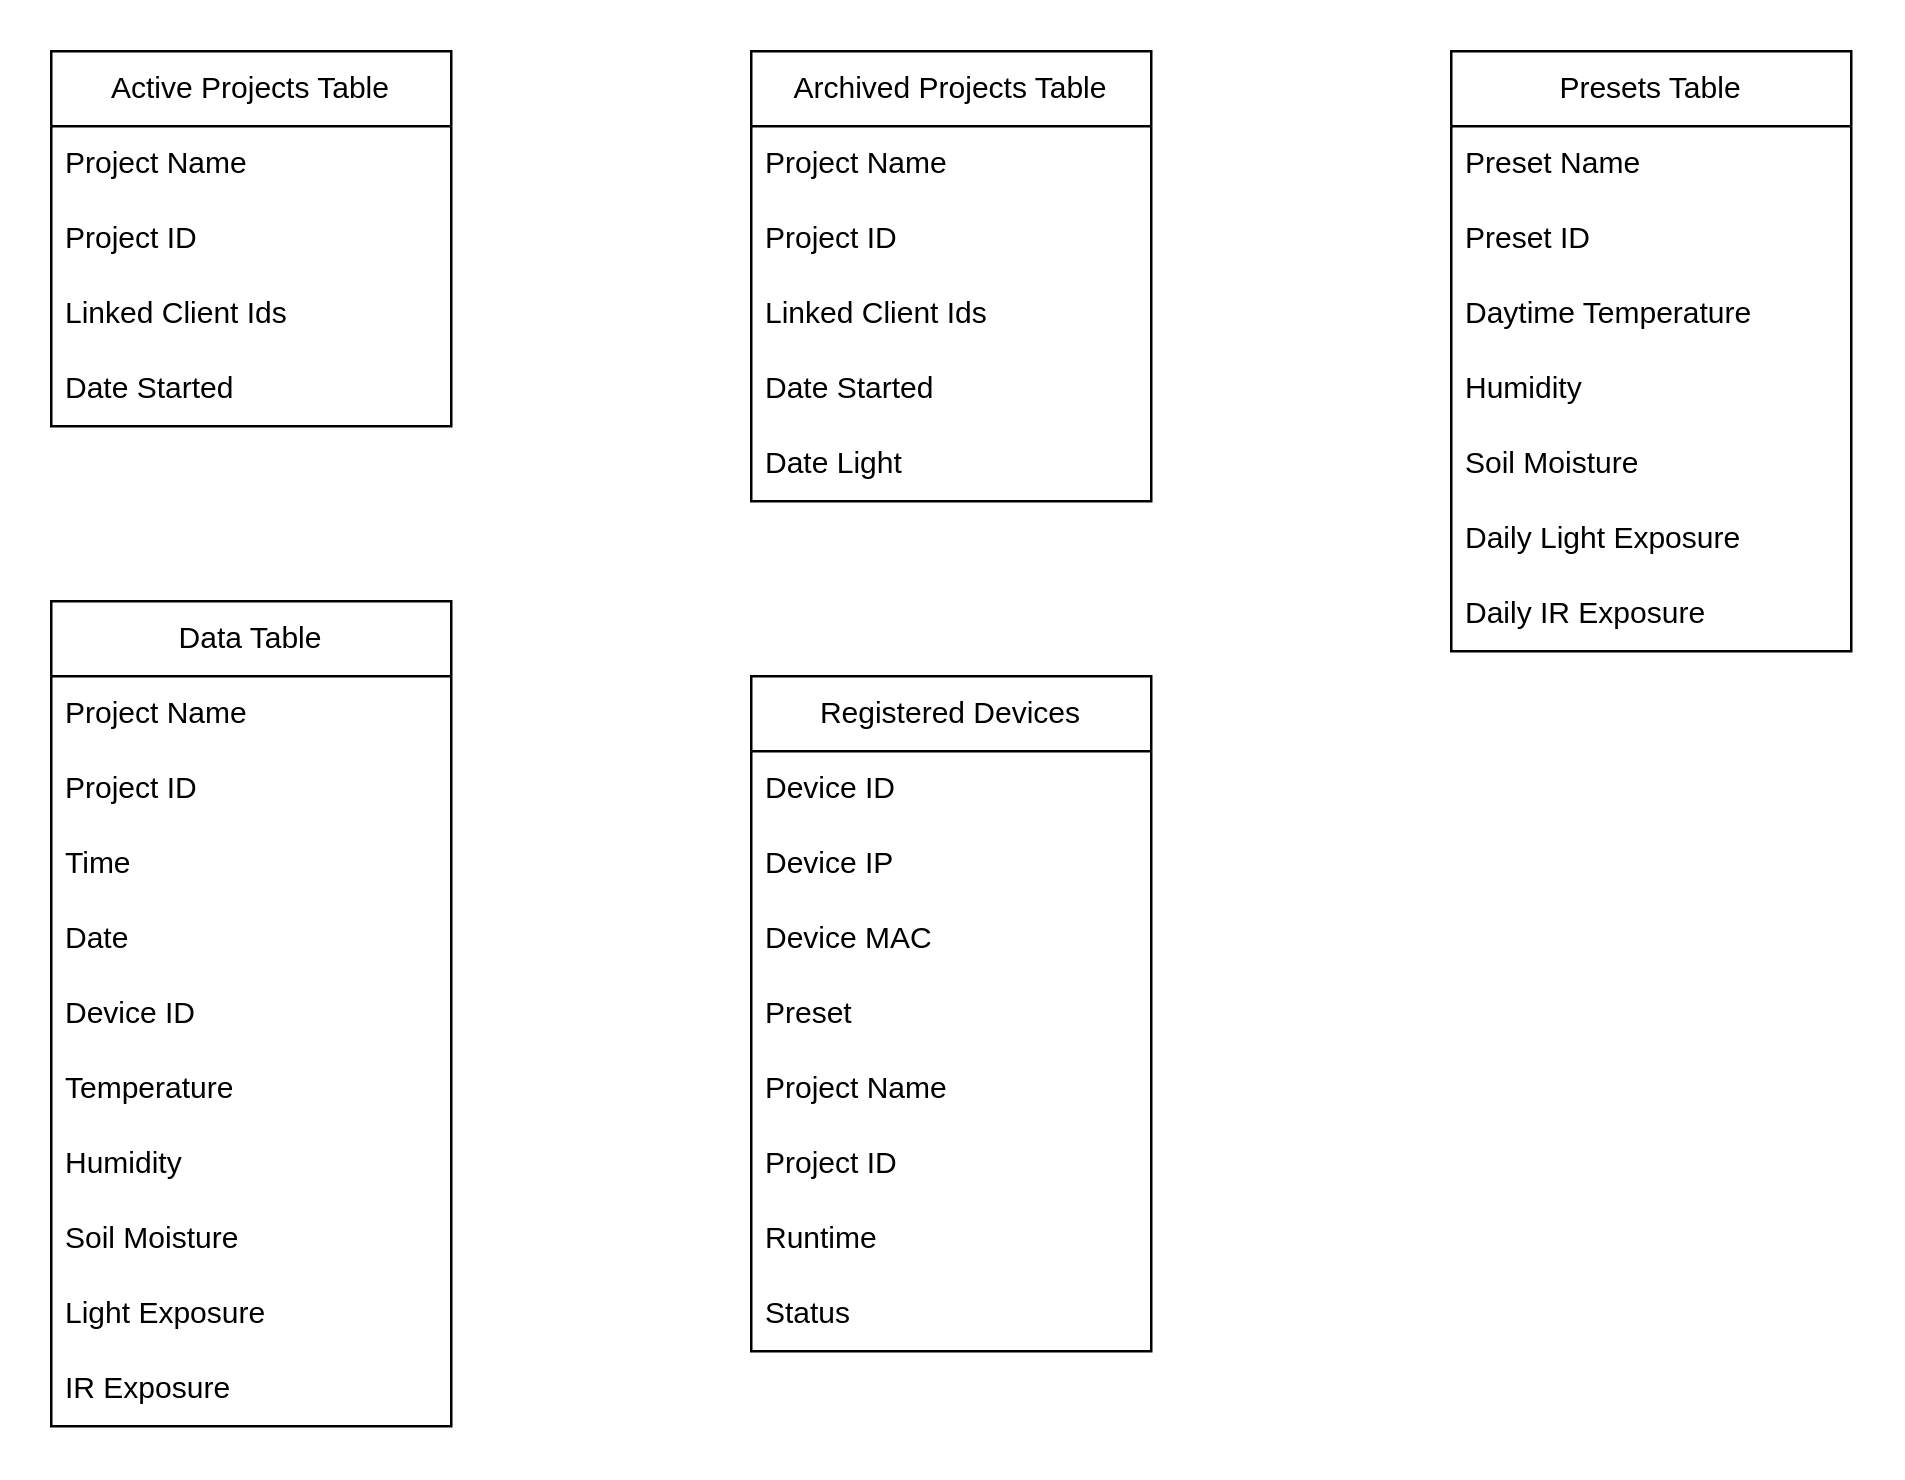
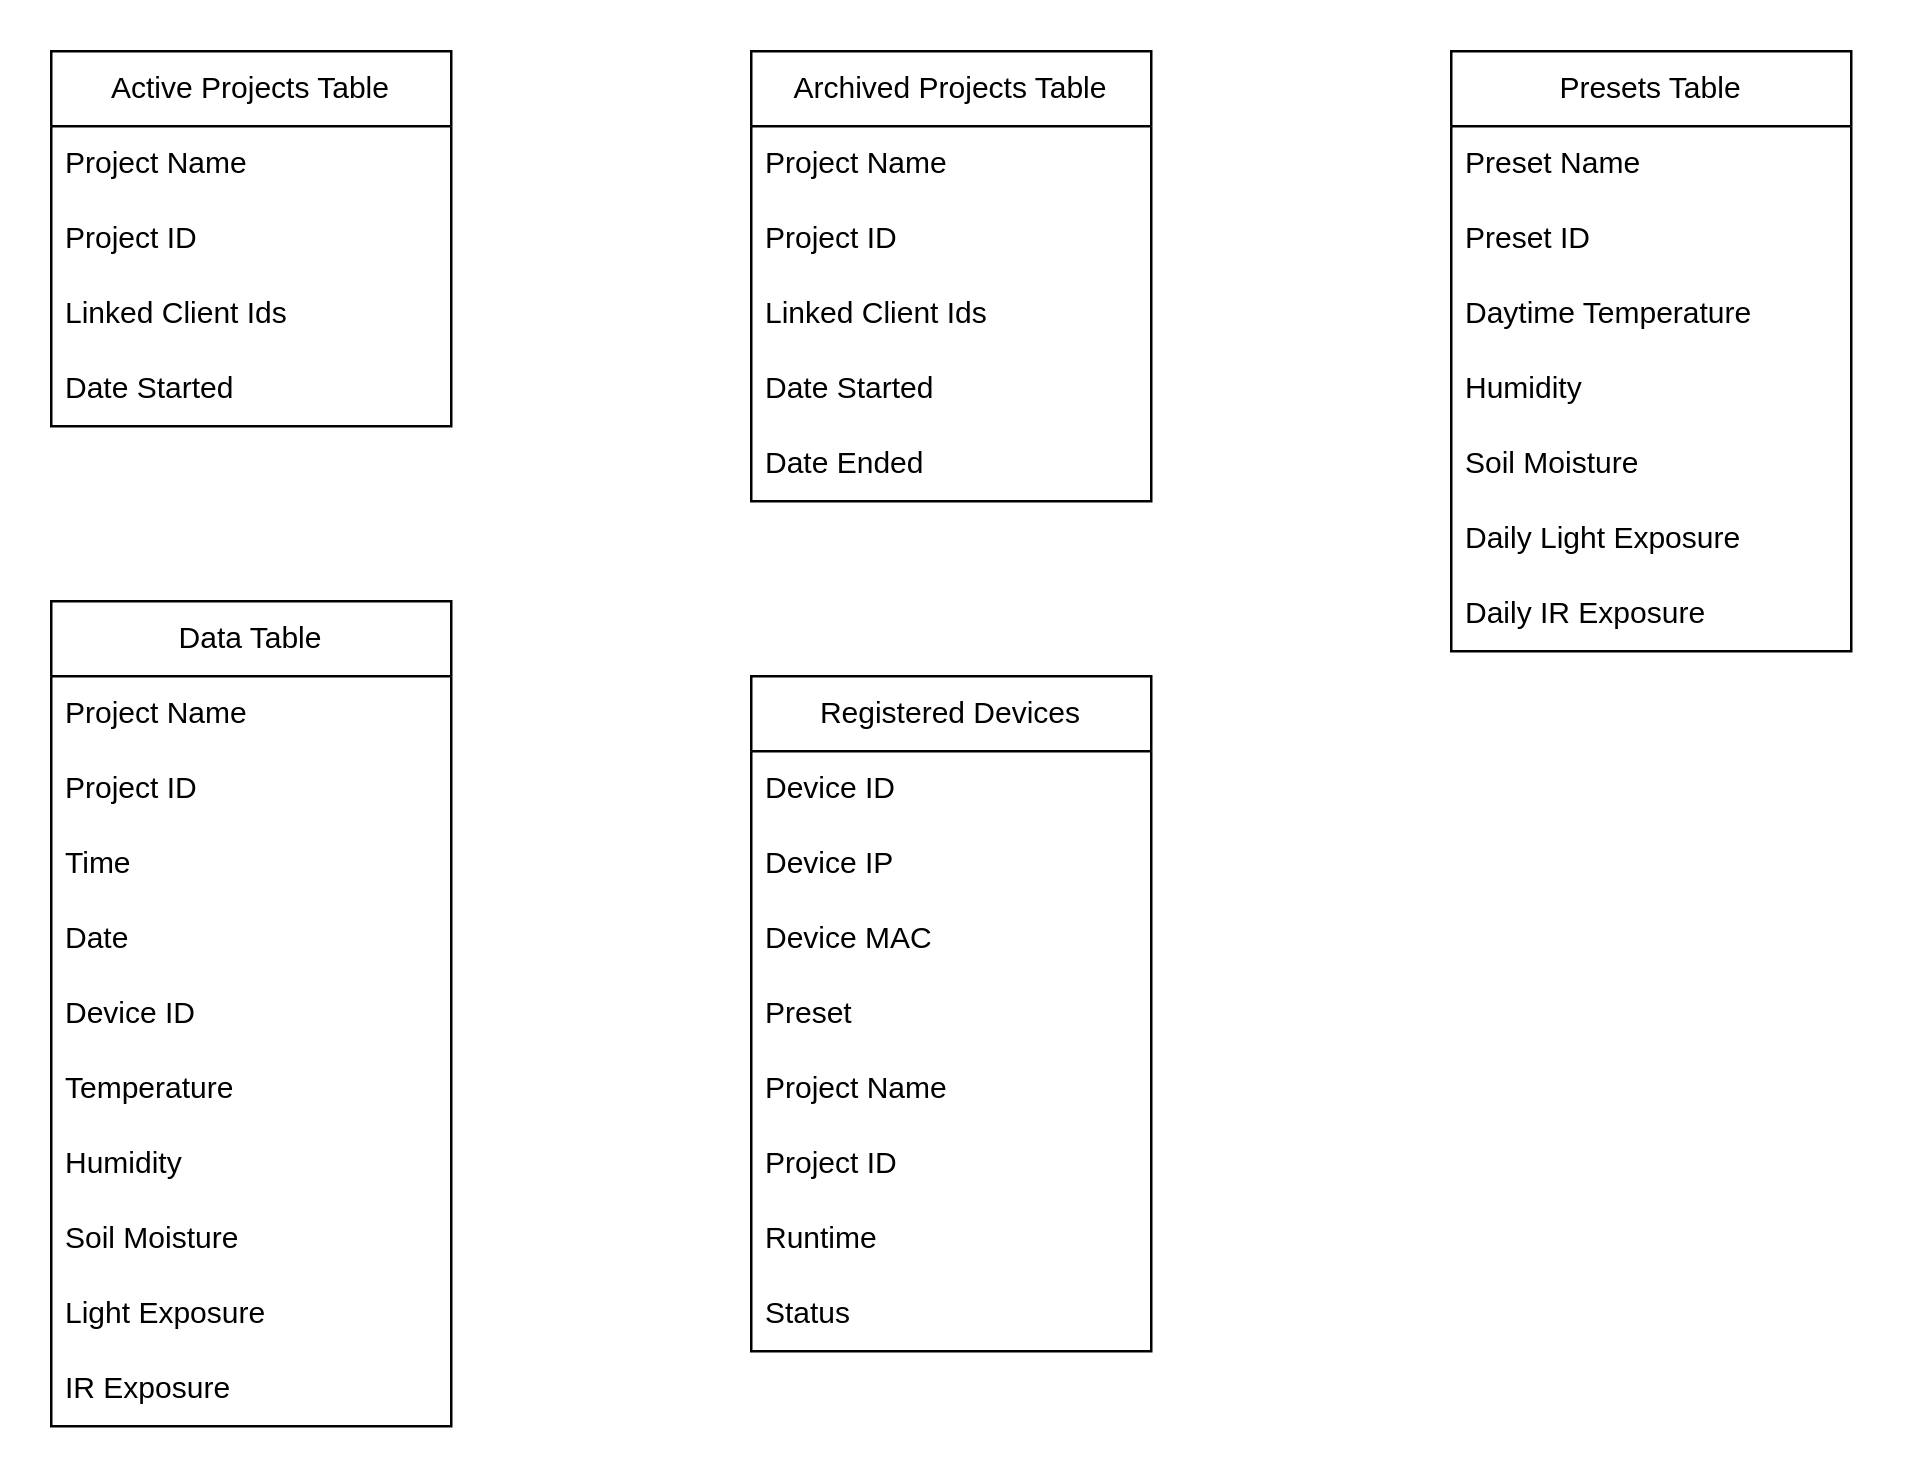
- <mxCell id="12" value="Date Light" style="text;strokeColor=none;fillColor=none;align=left;verticalAlign=middle;spacingLeft=4;spacingRight=4;overflow=hidden;points=[[0,0.5],[1,0.5]];portConstraint=eastwest;rotatable=0;whiteSpace=wrap;html=1;" parent="7" vertex="1"><mxGeometry y="150" width="160" height="30" as="geometry" /></mxCell>
+ <mxCell id="12" value="Date Ended" style="text;strokeColor=none;fillColor=none;align=left;verticalAlign=middle;spacingLeft=4;spacingRight=4;overflow=hidden;points=[[0,0.5],[1,0.5]];portConstraint=eastwest;rotatable=0;whiteSpace=wrap;html=1;" parent="7" vertex="1"><mxGeometry y="150" width="160" height="30" as="geometry" /></mxCell>
